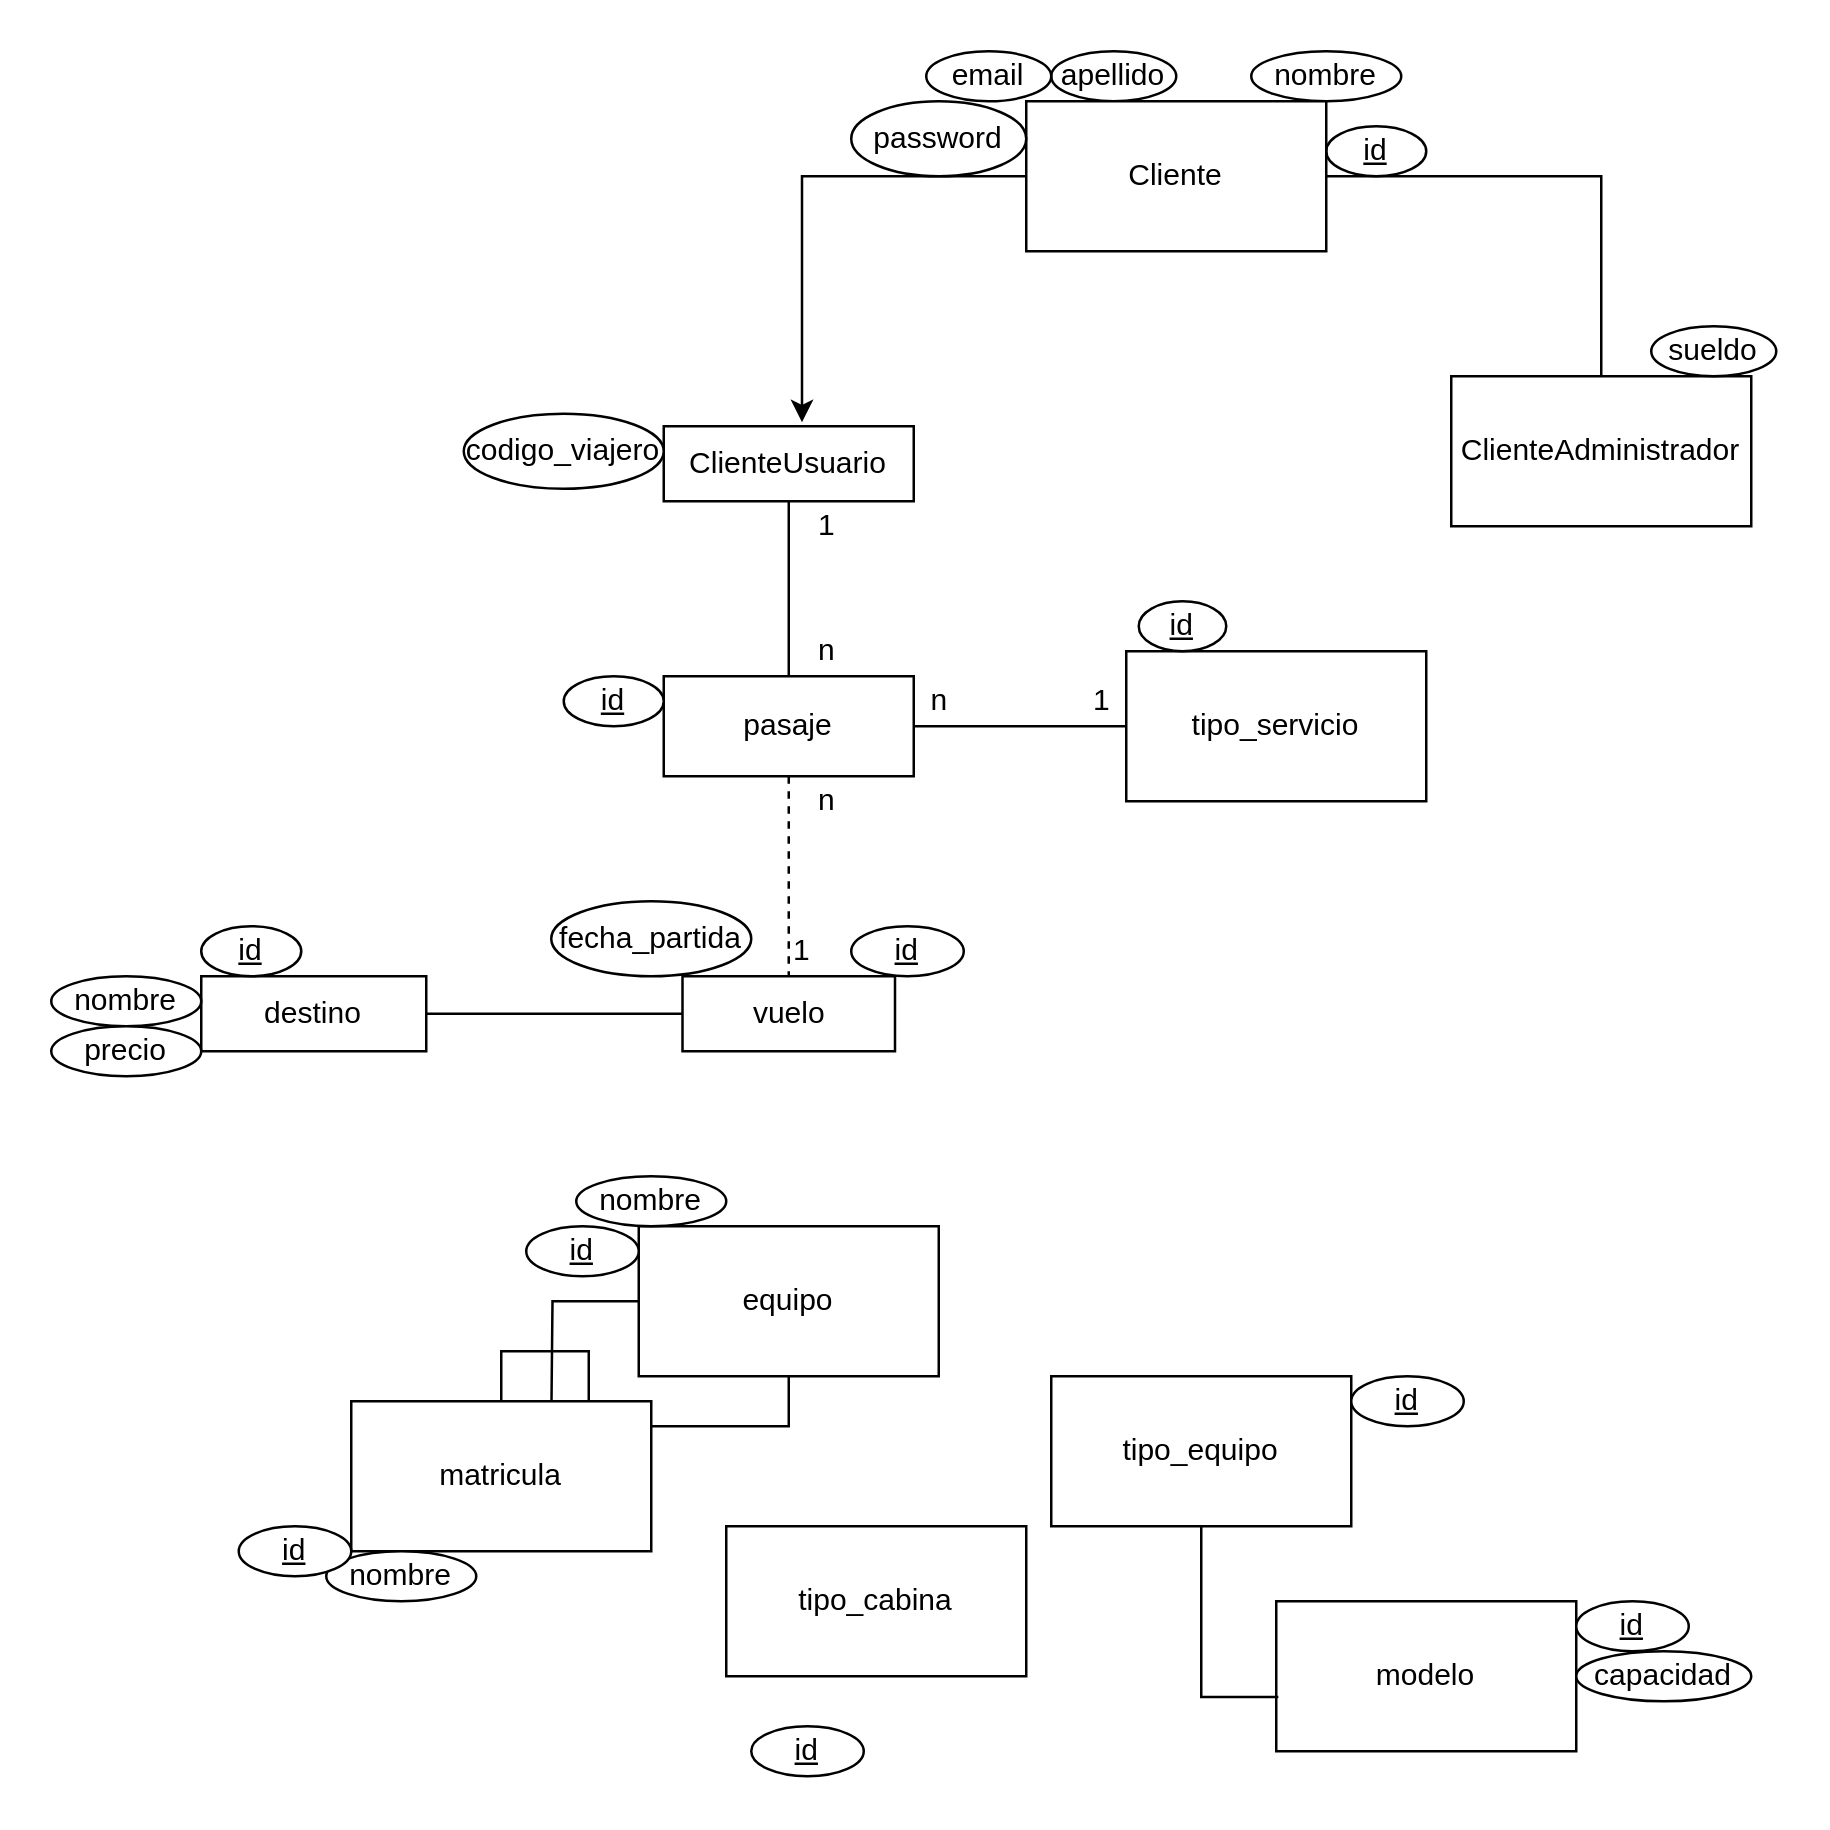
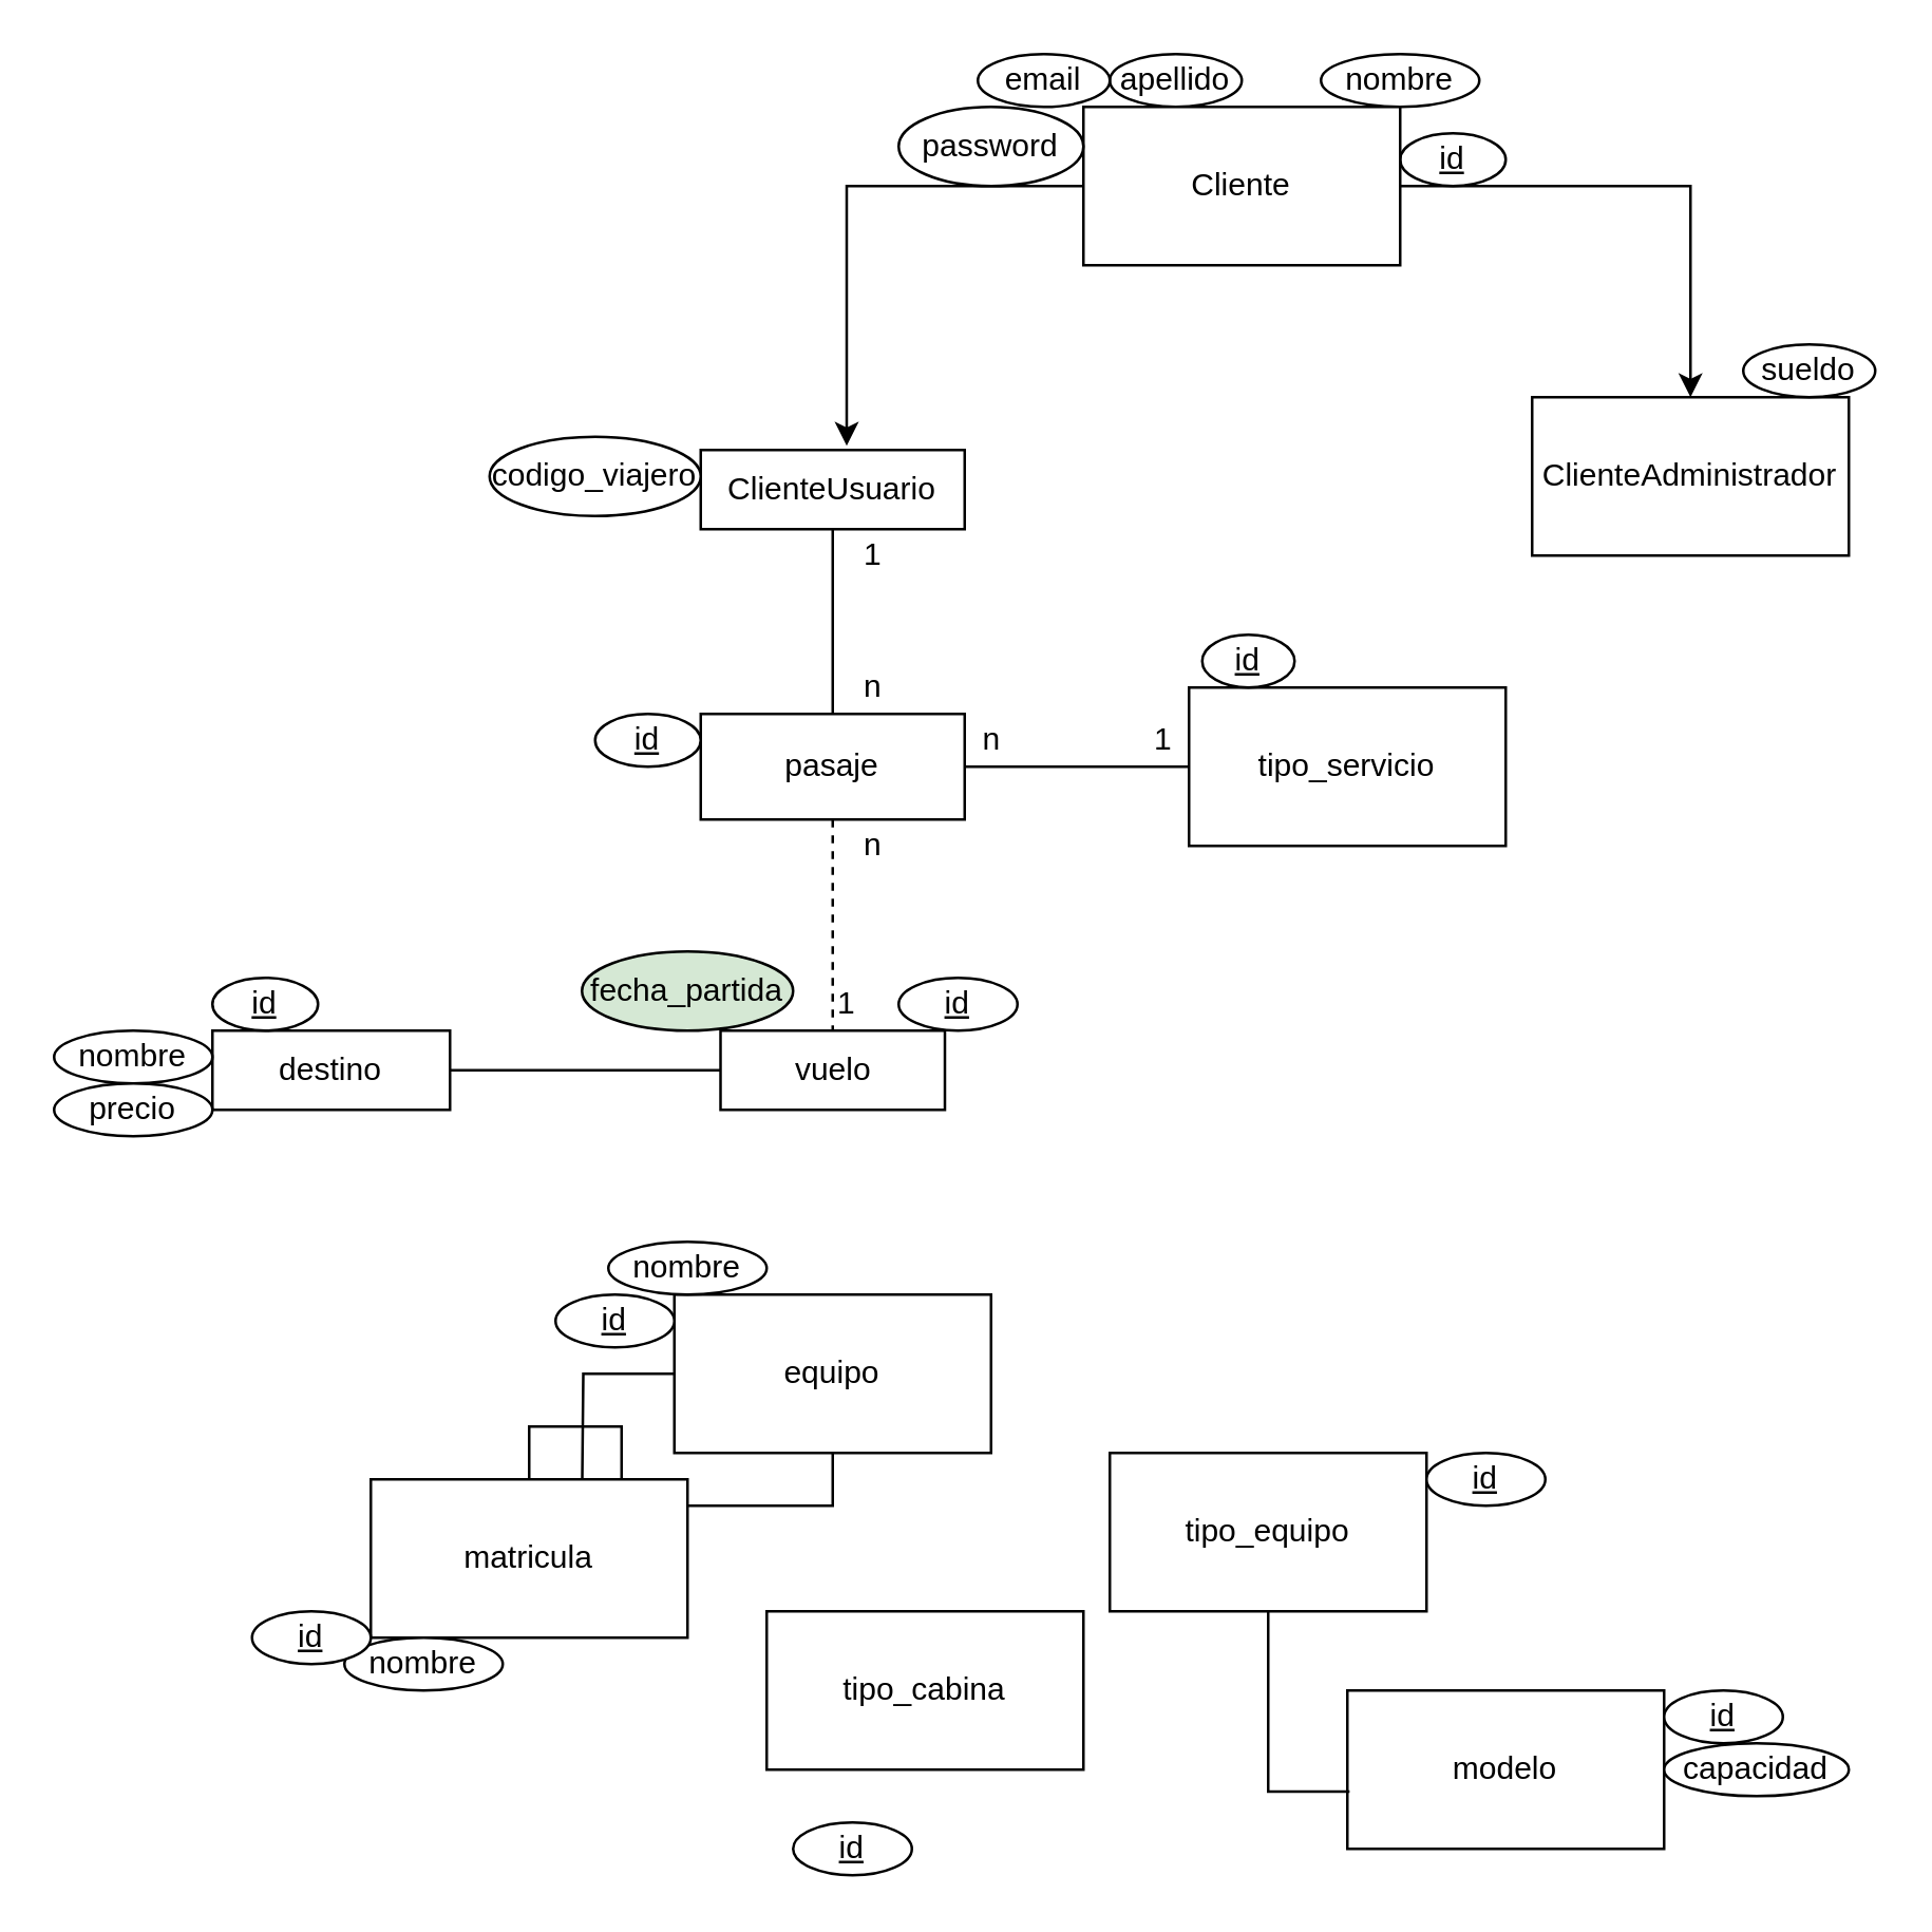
- <mxCell id="12" style="edgeStyle=orthogonalEdgeStyle;rounded=0;orthogonalLoop=1;jettySize=auto;html=1;endArrow=none;" edge="1" parent="1" source="14" target="4"><mxGeometry relative="1" as="geometry" /></mxCell>
+ <mxCell id="12" style="edgeStyle=orthogonalEdgeStyle;rounded=0;orthogonalLoop=1;jettySize=auto;html=1;" edge="1" parent="1" source="14" target="4"><mxGeometry relative="1" as="geometry" /></mxCell>
- <mxCell id="33" value="fecha_partida" style="ellipse;whiteSpace=wrap;html=1;" vertex="1" parent="1"><mxGeometry x="220" y="360" width="80" height="30" as="geometry" /></mxCell>
+ <mxCell id="33" value="fecha_partida" style="ellipse;whiteSpace=wrap;html=1;fillColor=#d5e8d4;" vertex="1" parent="1"><mxGeometry x="220" y="360" width="80" height="30" as="geometry" /></mxCell>
